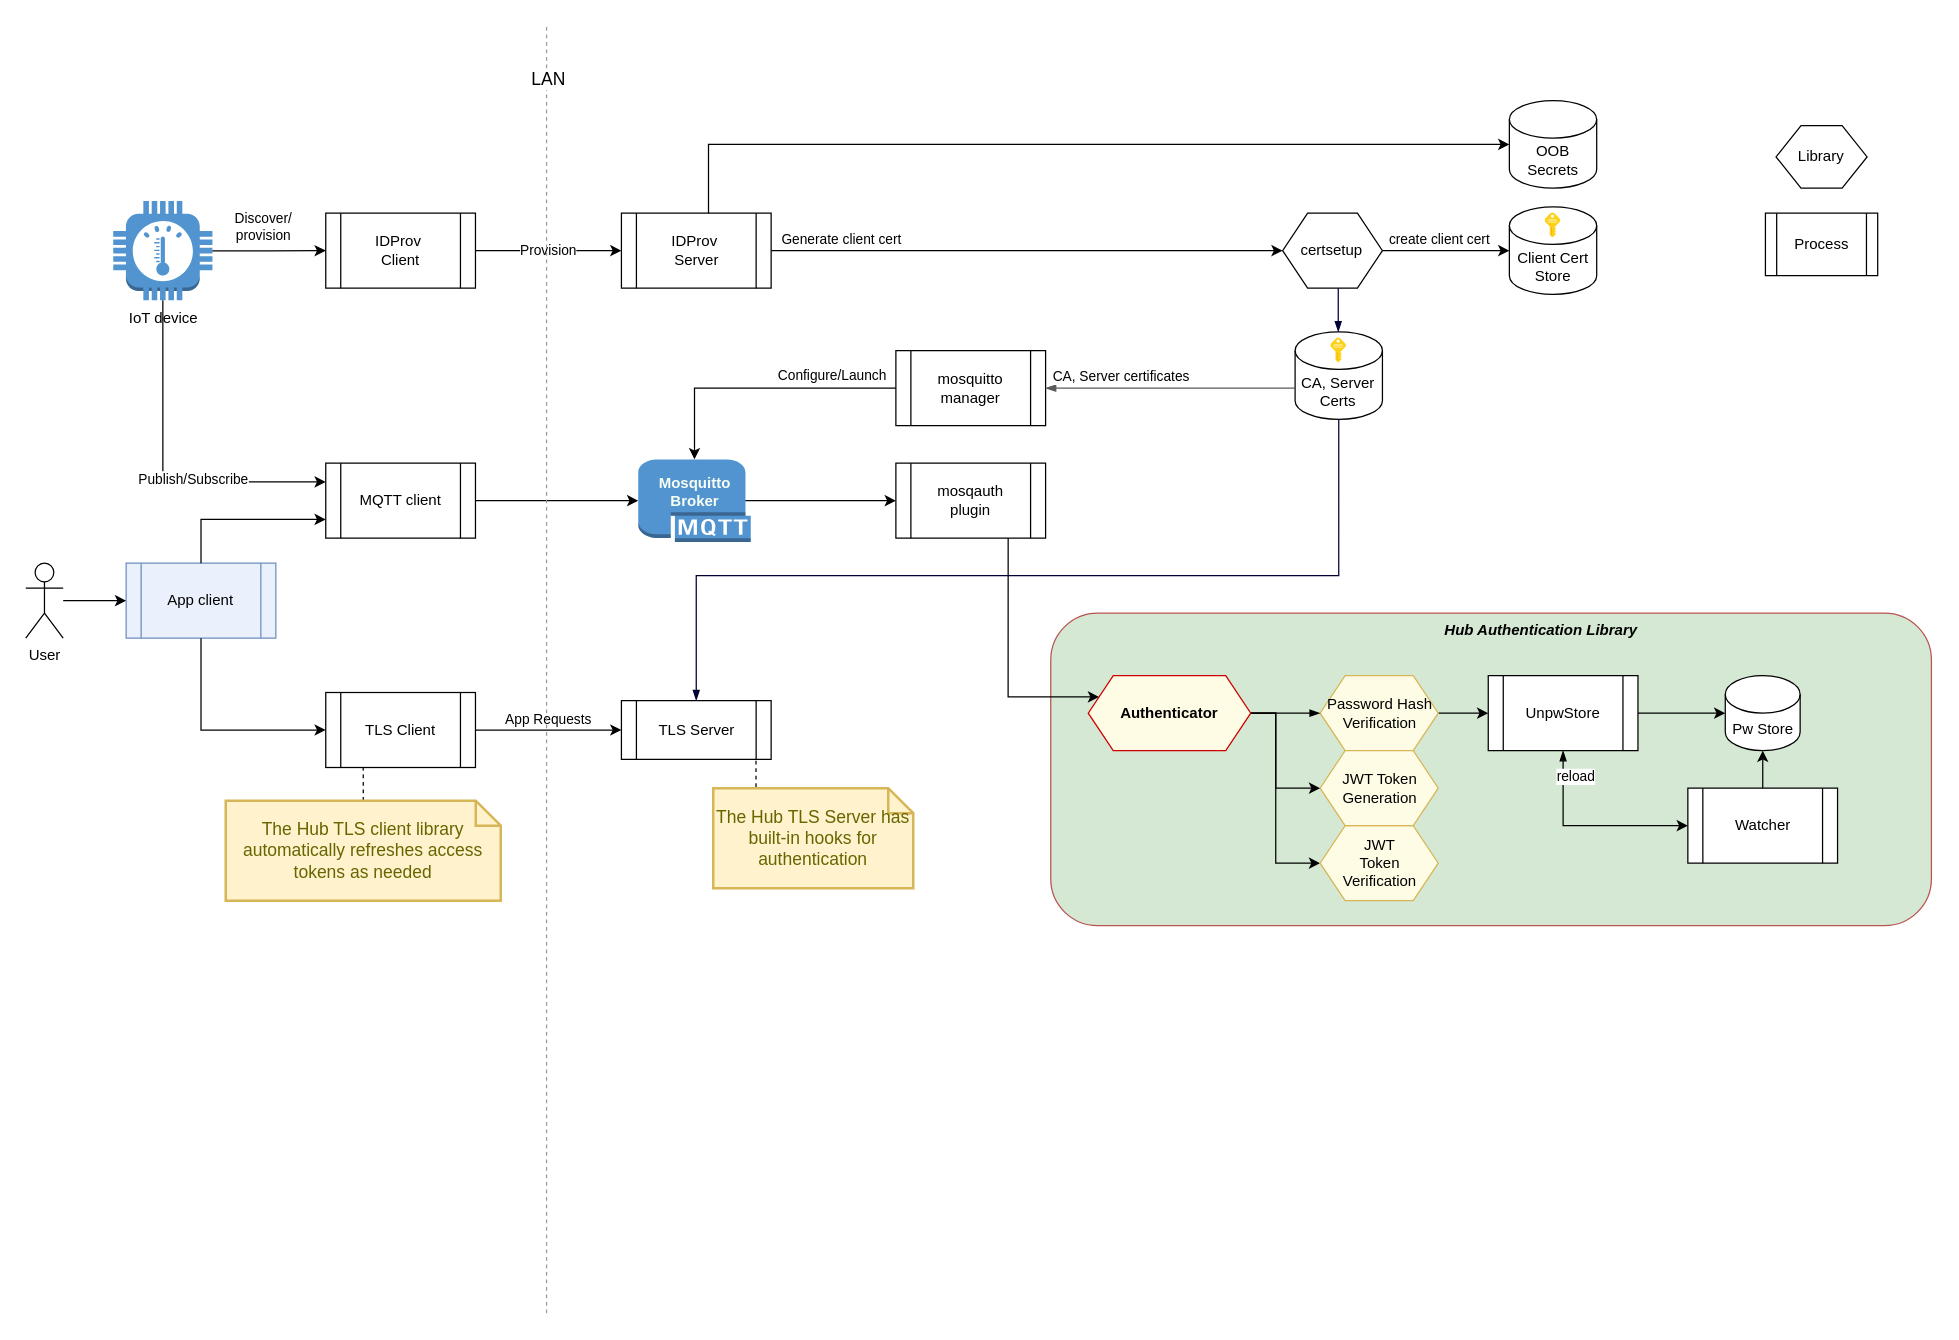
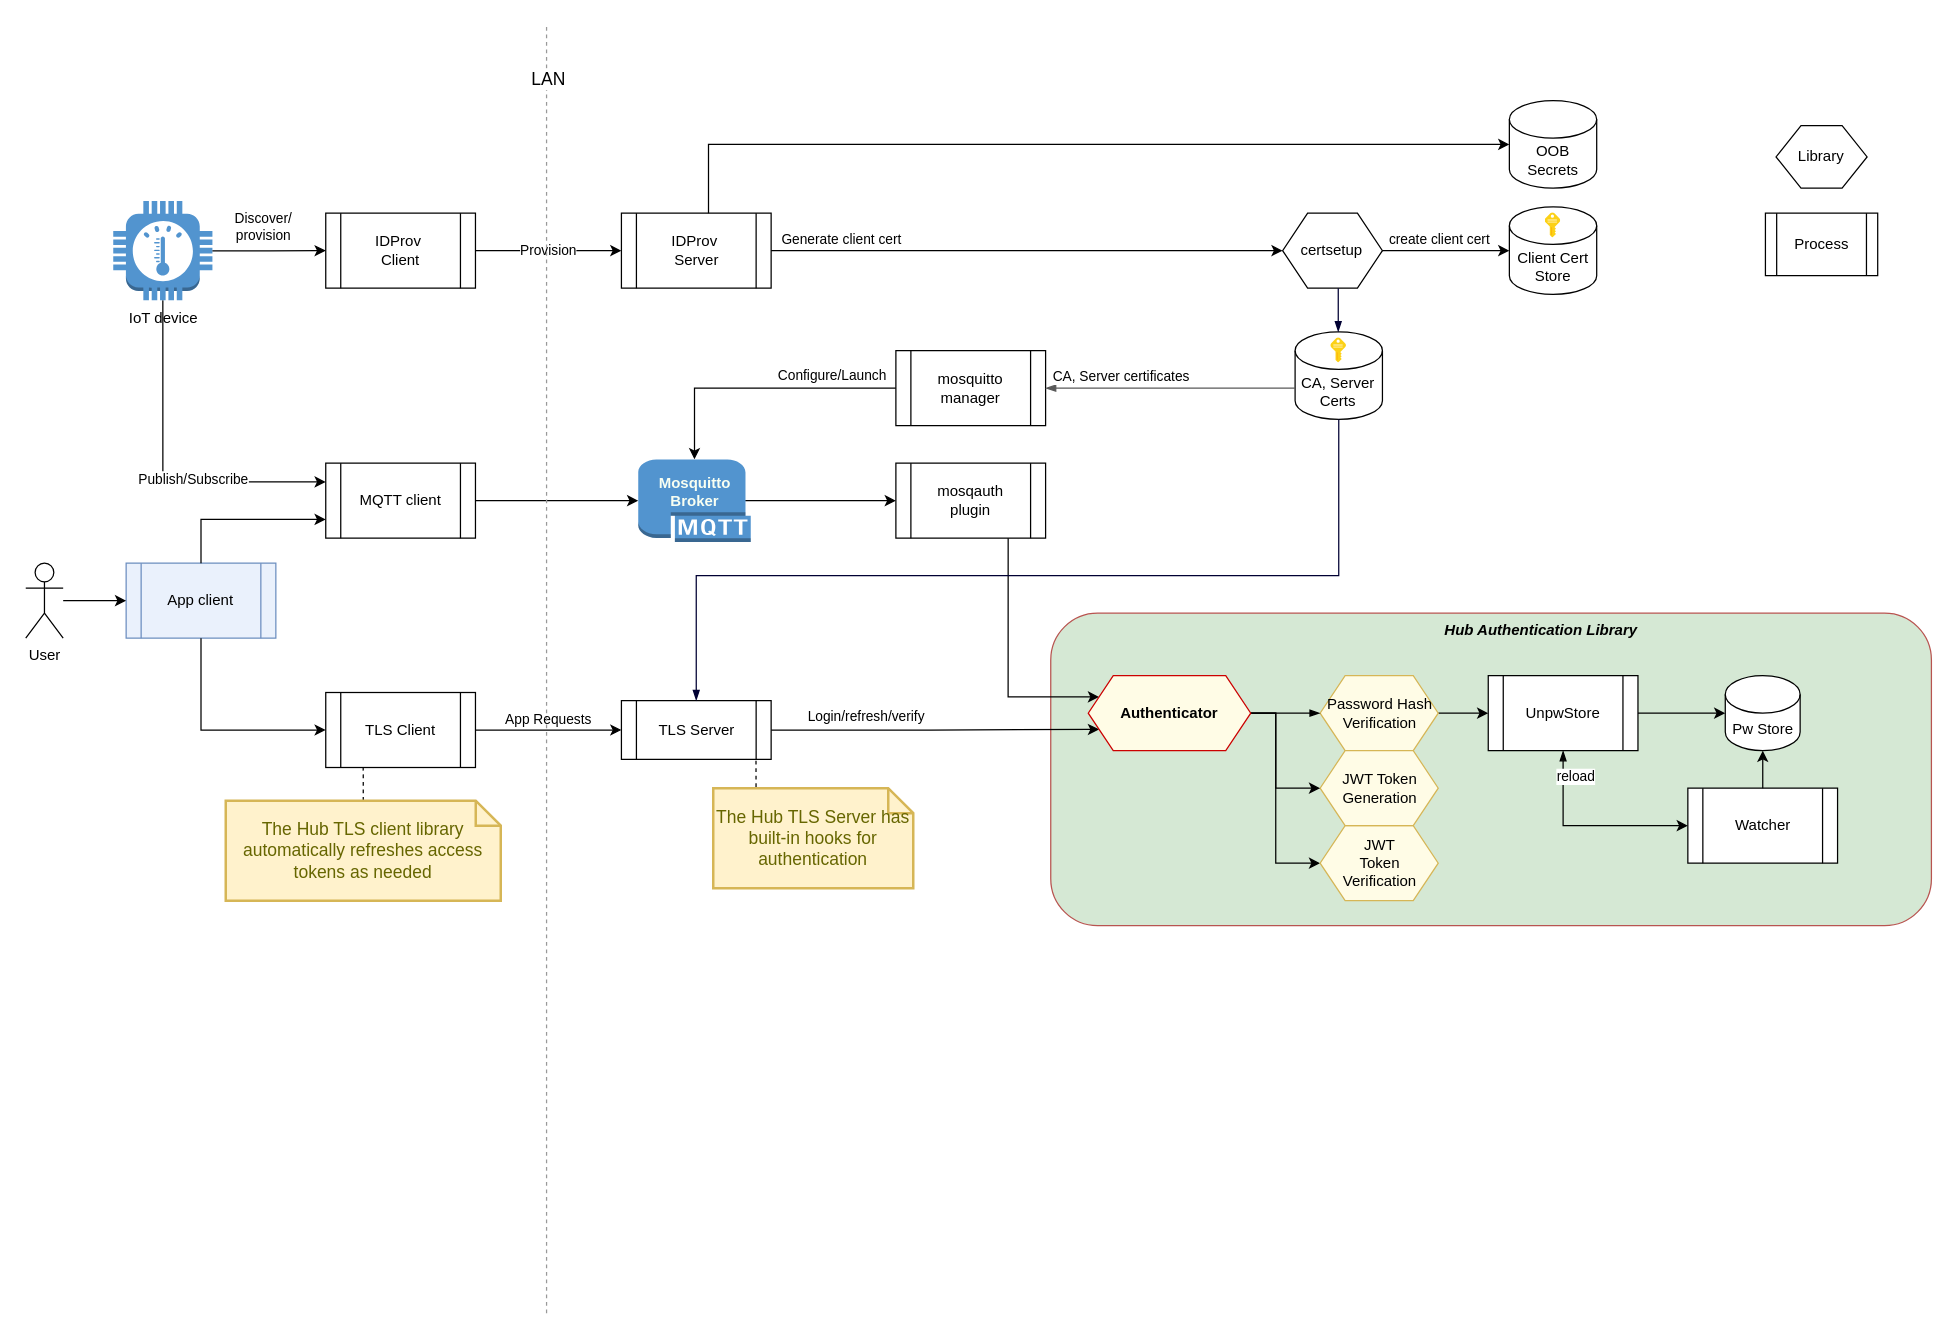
+ <mxCell id="5" value="Login/refresh/verify" style="edgeStyle=orthogonalEdgeStyle;rounded=0;orthogonalLoop=1;jettySize=auto;html=1;exitX=1;exitY=0.5;exitDx=0;exitDy=0;align=left;entryX=0;entryY=0.75;entryDx=0;entryDy=0;" parent="1" source="8" target="61" edge="1"><mxGeometry as="geometry"><Array as="points" /><mxPoint x="626.282" y="550" as="sourcePoint" /><mxPoint x="716.106" y="570" as="targetPoint" /><mxPoint x="-103" y="-10" as="offset" /></mxGeometry></mxCell>
